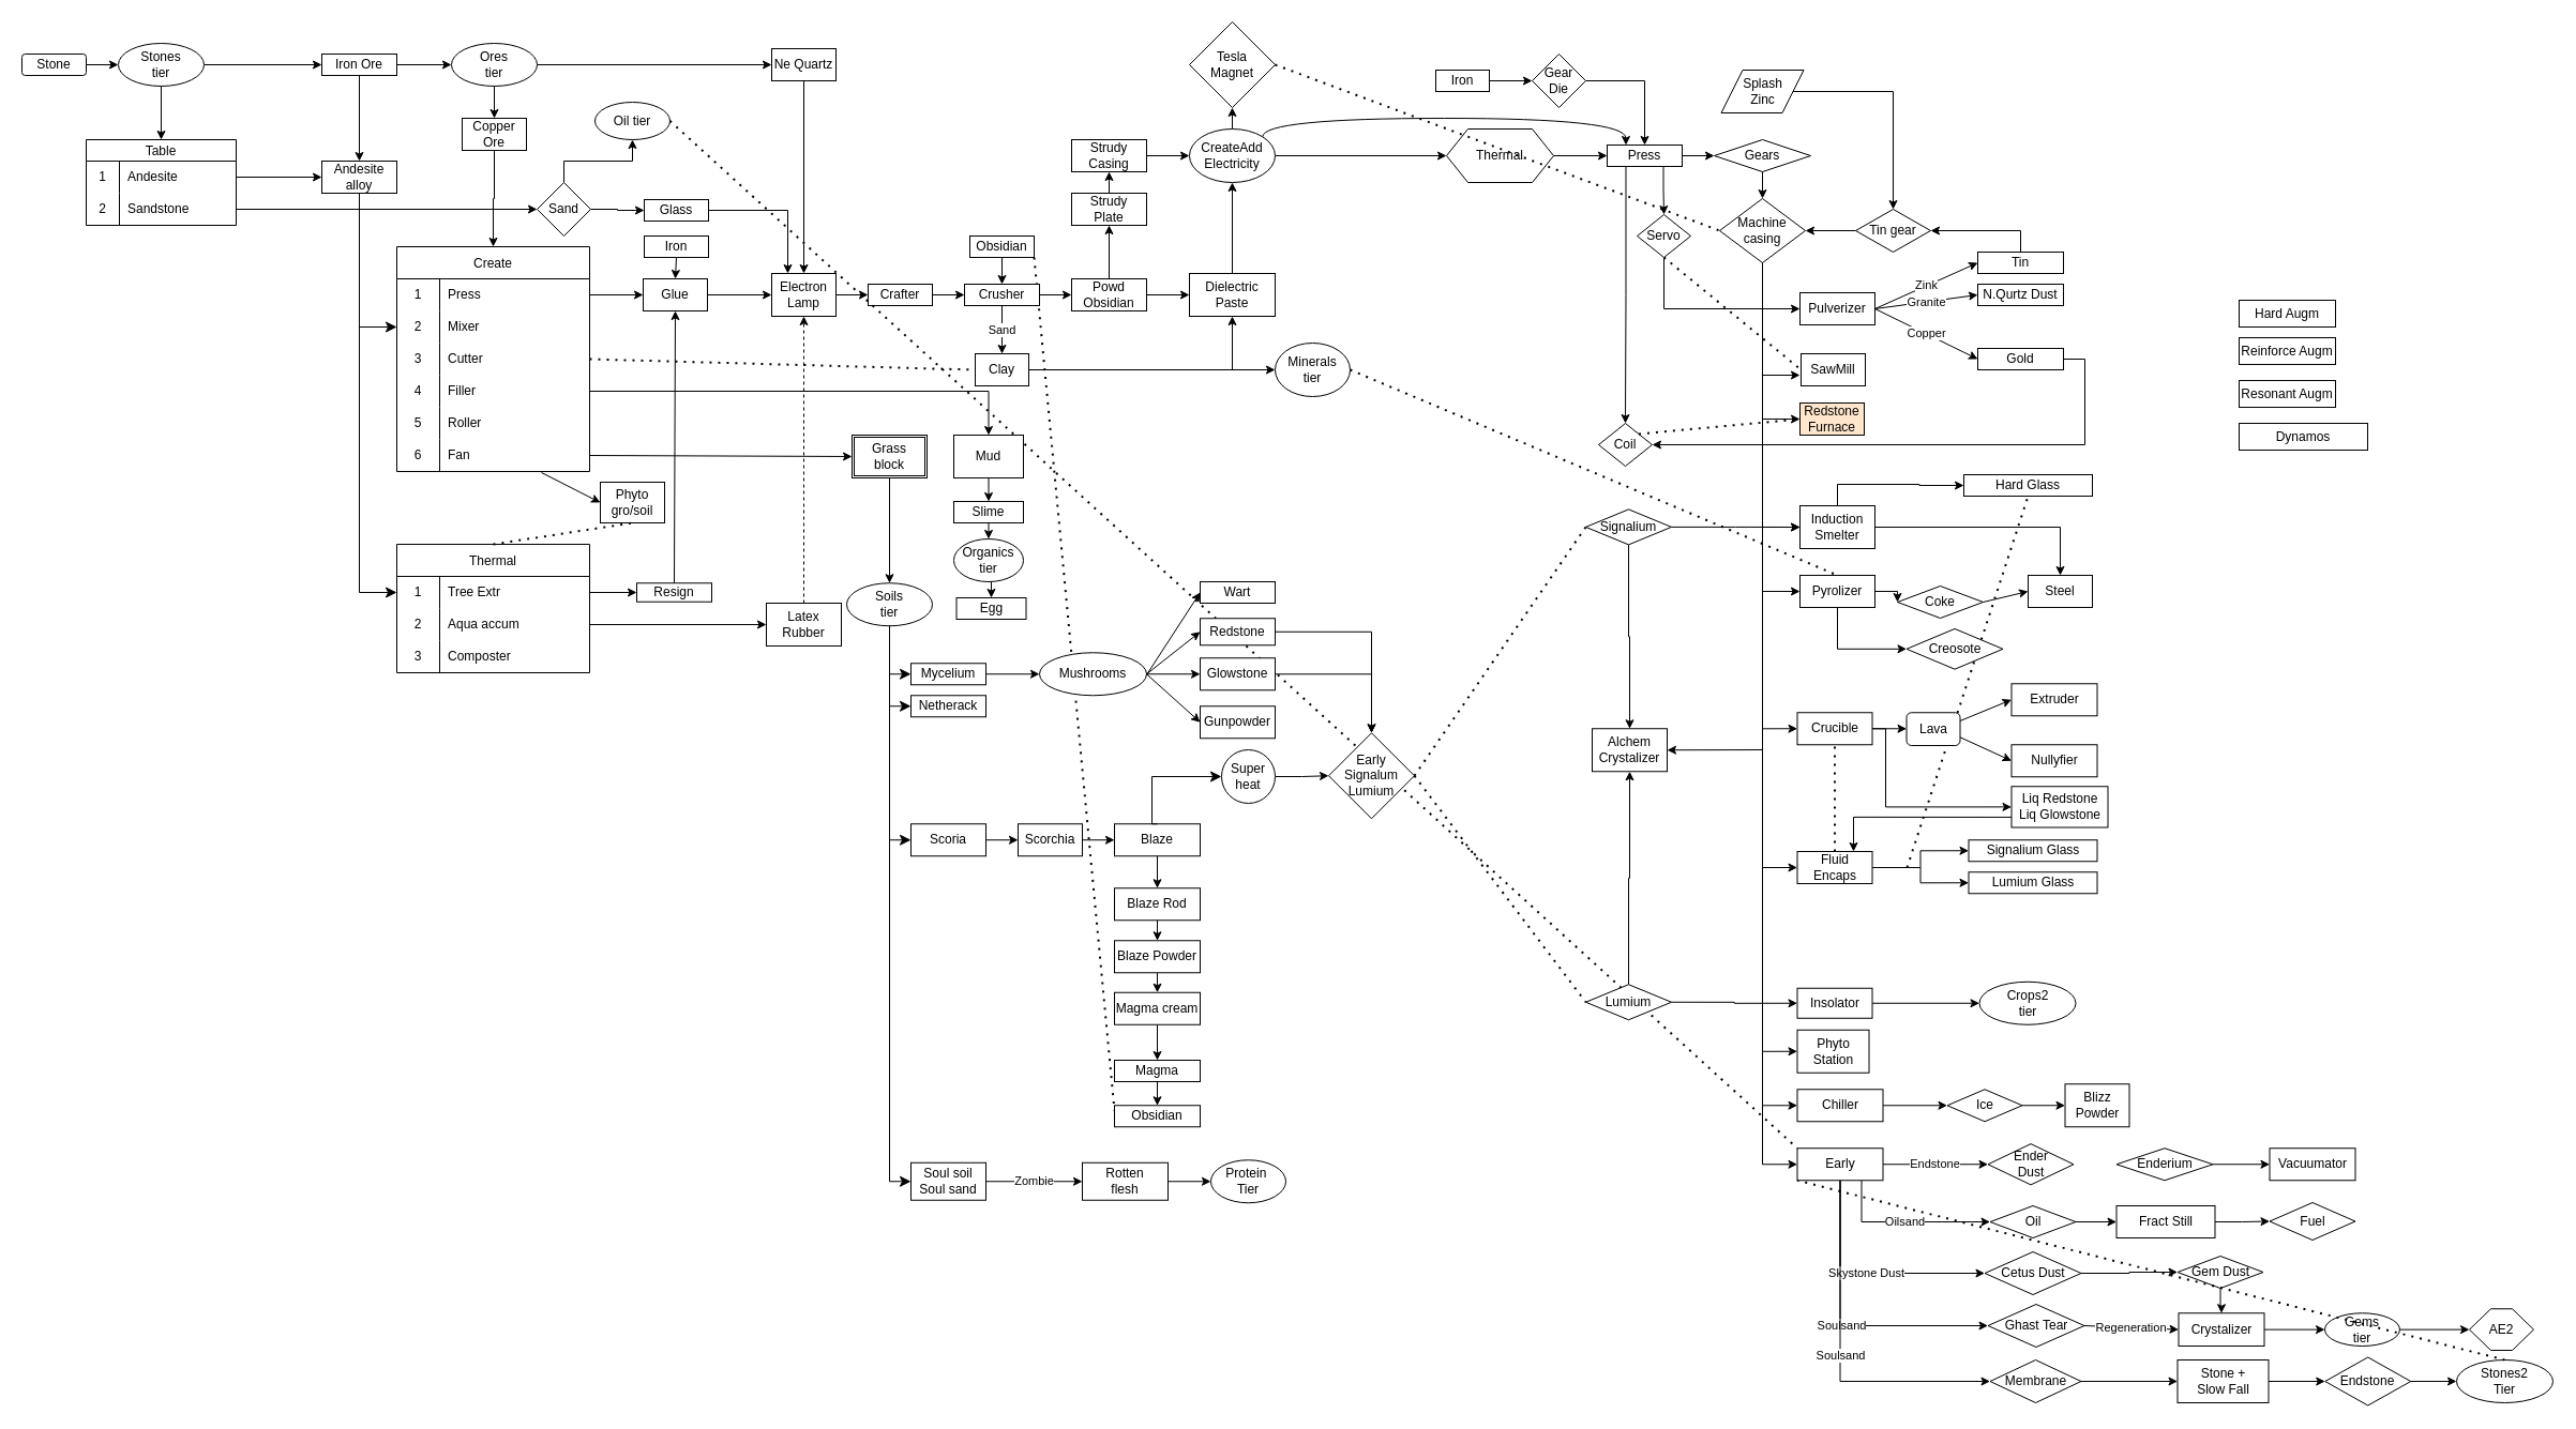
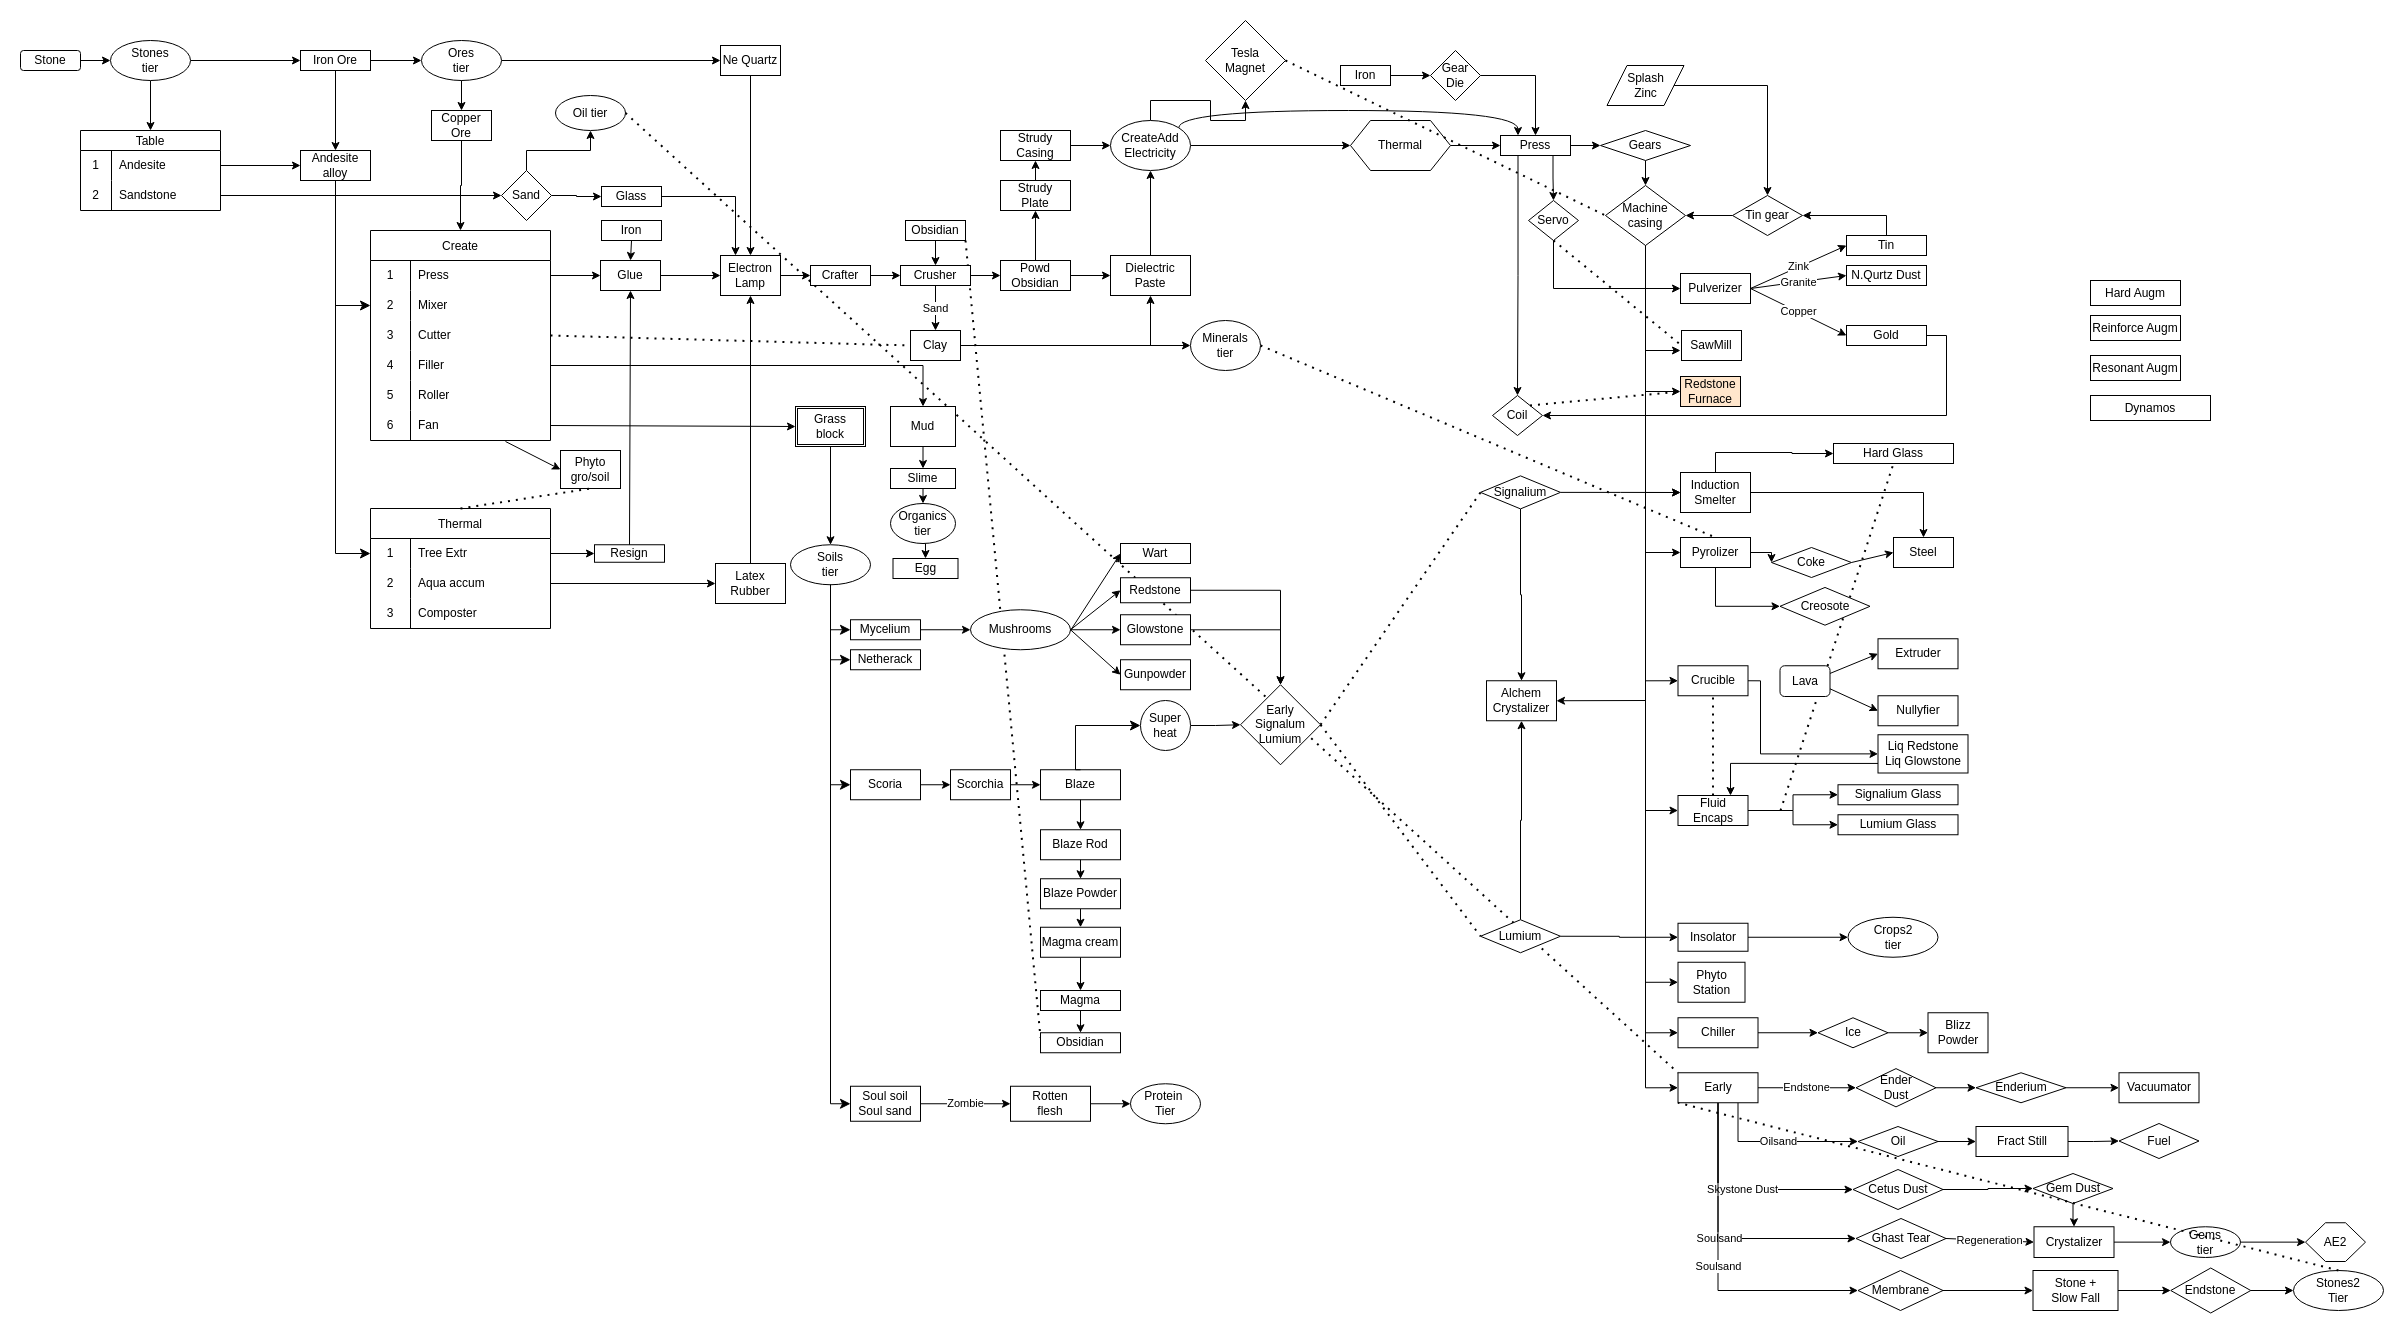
- <mxCell id="273" value="Tesla&lt;br&gt;Magnet" style="rhombus;whiteSpace=wrap;html=1;" parent="1" vertex="1"><mxGeometry x="1110" width="80" height="80" as="geometry" y="20" /></mxCell>
+ <mxCell id="273" value="Tesla&lt;br&gt;Magnet" style="rhombus;whiteSpace=wrap;html=1;" parent="1" vertex="1"><mxGeometry x="1205" y="20" width="80" height="80" as="geometry" /></mxCell>
- <mxCell id="65" value="" style="endArrow=classic;html=1;rounded=0;exitX=0.5;exitY=0;exitDx=0;exitDy=0;entryX=0.5;entryY=1;entryDx=0;entryDy=0;dashed=1;" parent="1" source="64" target="82" edge="1"><mxGeometry width="50" height="50" relative="1" as="geometry"><mxPoint x="710" y="380" as="sourcePoint" /><mxPoint x="760" y="330" as="targetPoint" /></mxGeometry></mxCell>
+ <mxCell id="65" value="" style="endArrow=classic;html=1;rounded=0;exitX=0.5;exitY=0;exitDx=0;exitDy=0;entryX=0.5;entryY=1;entryDx=0;entryDy=0;" parent="1" source="64" target="82" edge="1"><mxGeometry width="50" height="50" relative="1" as="geometry"><mxPoint x="710" y="380" as="sourcePoint" /><mxPoint x="760" y="330" as="targetPoint" /></mxGeometry></mxCell>
- <mxCell id="187" style="edgeStyle=orthogonalEdgeStyle;rounded=0;orthogonalLoop=1;jettySize=auto;html=1;exitX=1;exitY=0.5;exitDx=0;exitDy=0;entryX=0;entryY=0.5;entryDx=0;entryDy=0;" parent="1" source="189" target="192" edge="1"><mxGeometry relative="1" as="geometry" /></mxCell>
+ <mxCell id="217" style="edgeStyle=orthogonalEdgeStyle;rounded=0;orthogonalLoop=1;jettySize=auto;html=1;exitX=1;exitY=0.5;exitDx=0;exitDy=0;entryX=0;entryY=0.5;entryDx=0;entryDy=0;" parent="1" source="218" target="194" edge="1"><mxGeometry relative="1" as="geometry" /></mxCell>
